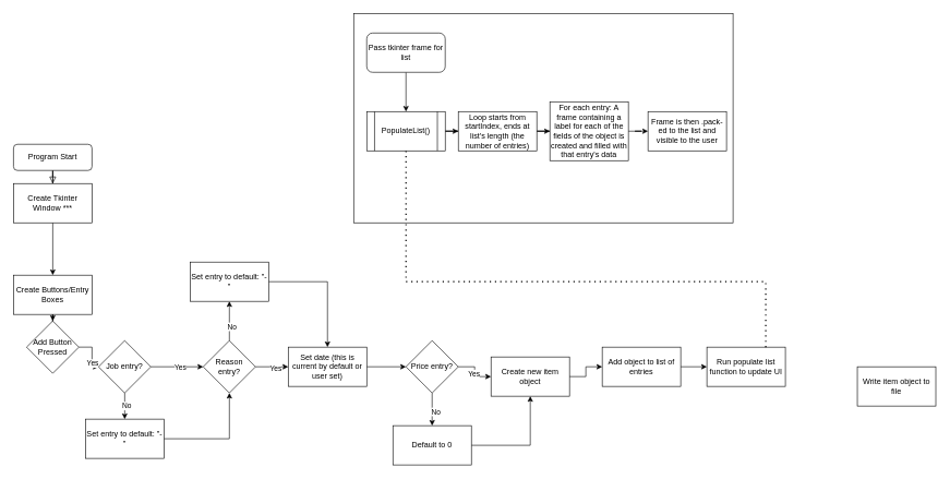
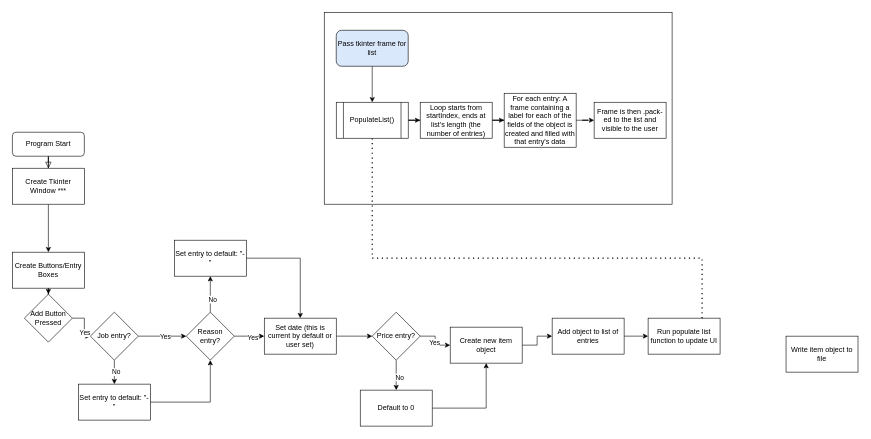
- <mxCell id="47" value="Pass tkinter frame for list" style="rounded=1;whiteSpace=wrap;html=1;" vertex="1" parent="1"><mxGeometry x="560" y="50" width="120" height="60" as="geometry" /></mxCell>
+ <mxCell id="47" value="Pass tkinter frame for list" style="rounded=1;whiteSpace=wrap;html=1;fillColor=#dae8fc;" vertex="1" parent="1"><mxGeometry x="560" y="50" width="120" height="60" as="geometry" /></mxCell>
